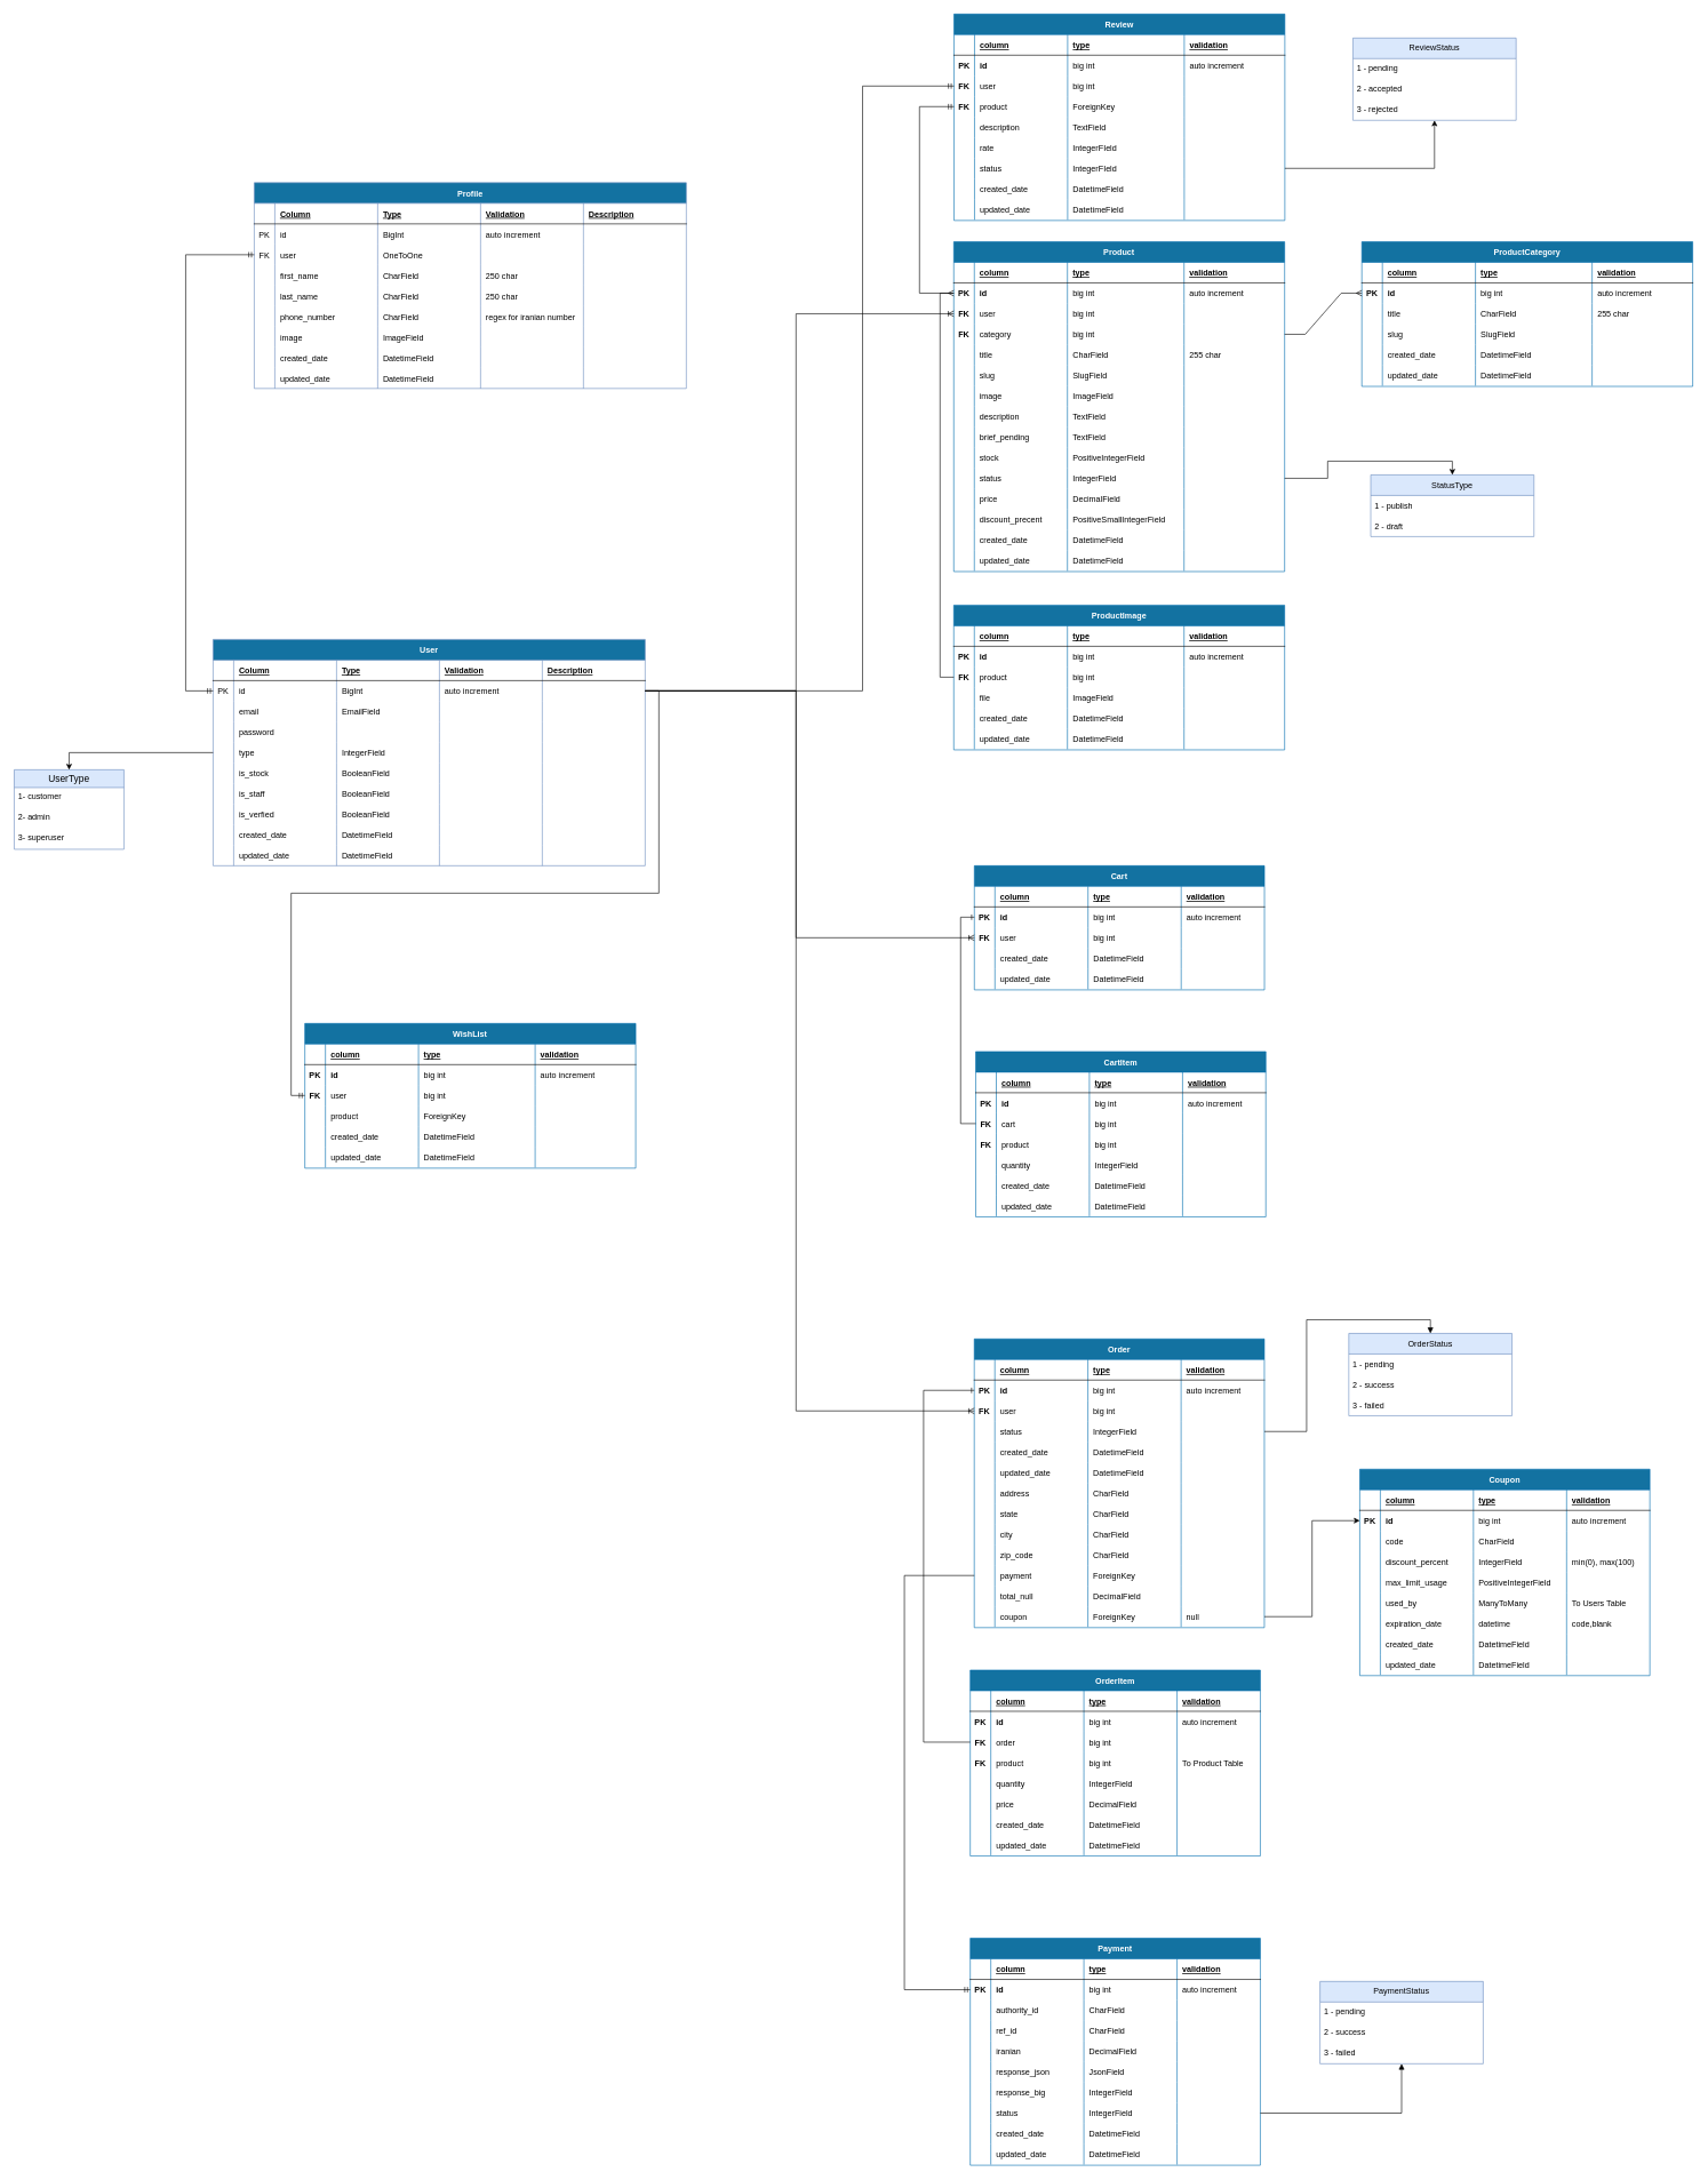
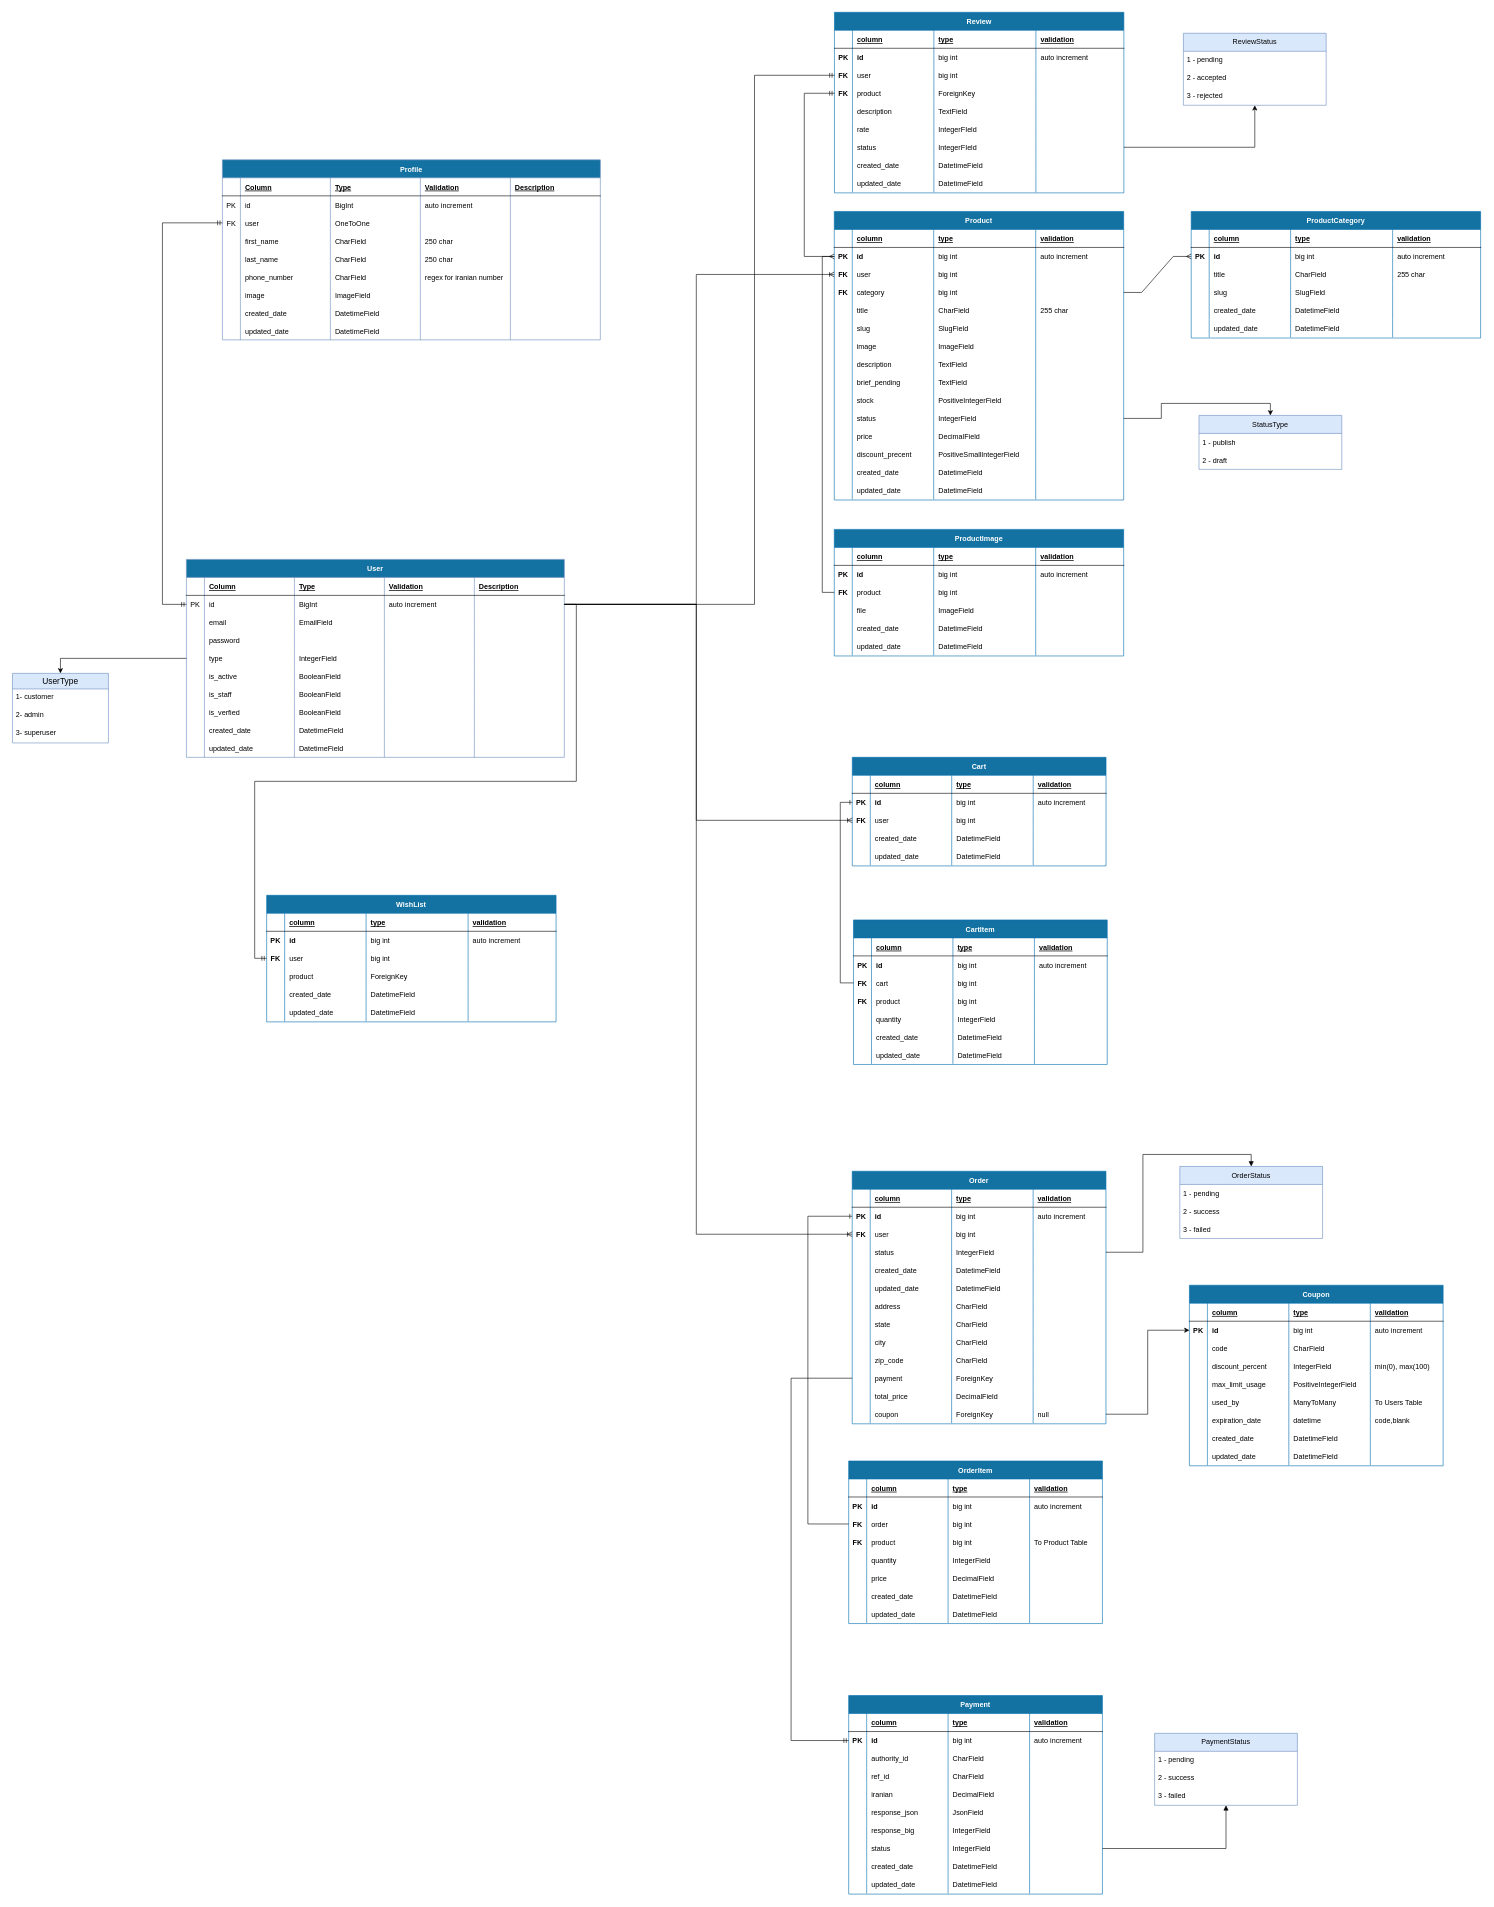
- <mxCell id="35" value="is_stock" style="shape=partialRectangle;connectable=0;fillColor=none;top=0;left=0;bottom=0;right=0;align=left;spacingLeft=6;overflow=hidden;" parent="33" vertex="1"><mxGeometry x="30" width="150" height="30" as="geometry"><mxRectangle width="150" height="30" as="alternateBounds" /></mxGeometry></mxCell>
+ <mxCell id="35" value="is_active" style="shape=partialRectangle;connectable=0;fillColor=none;top=0;left=0;bottom=0;right=0;align=left;spacingLeft=6;overflow=hidden;" parent="33" vertex="1"><mxGeometry x="30" width="150" height="30" as="geometry"><mxRectangle width="150" height="30" as="alternateBounds" /></mxGeometry></mxCell>
- <mxCell id="386" value="total_null" style="shape=partialRectangle;connectable=0;top=0;left=0;bottom=0;right=0;align=left;spacingLeft=6;overflow=hidden;fillColor=none;" vertex="1" parent="384"><mxGeometry x="30" width="135.724" height="30" as="geometry"><mxRectangle width="135.724" height="30" as="alternateBounds" /></mxGeometry></mxCell>
+ <mxCell id="386" value="total_price" style="shape=partialRectangle;connectable=0;top=0;left=0;bottom=0;right=0;align=left;spacingLeft=6;overflow=hidden;fillColor=none;" vertex="1" parent="384"><mxGeometry x="30" width="135.724" height="30" as="geometry"><mxRectangle width="135.724" height="30" as="alternateBounds" /></mxGeometry></mxCell>
